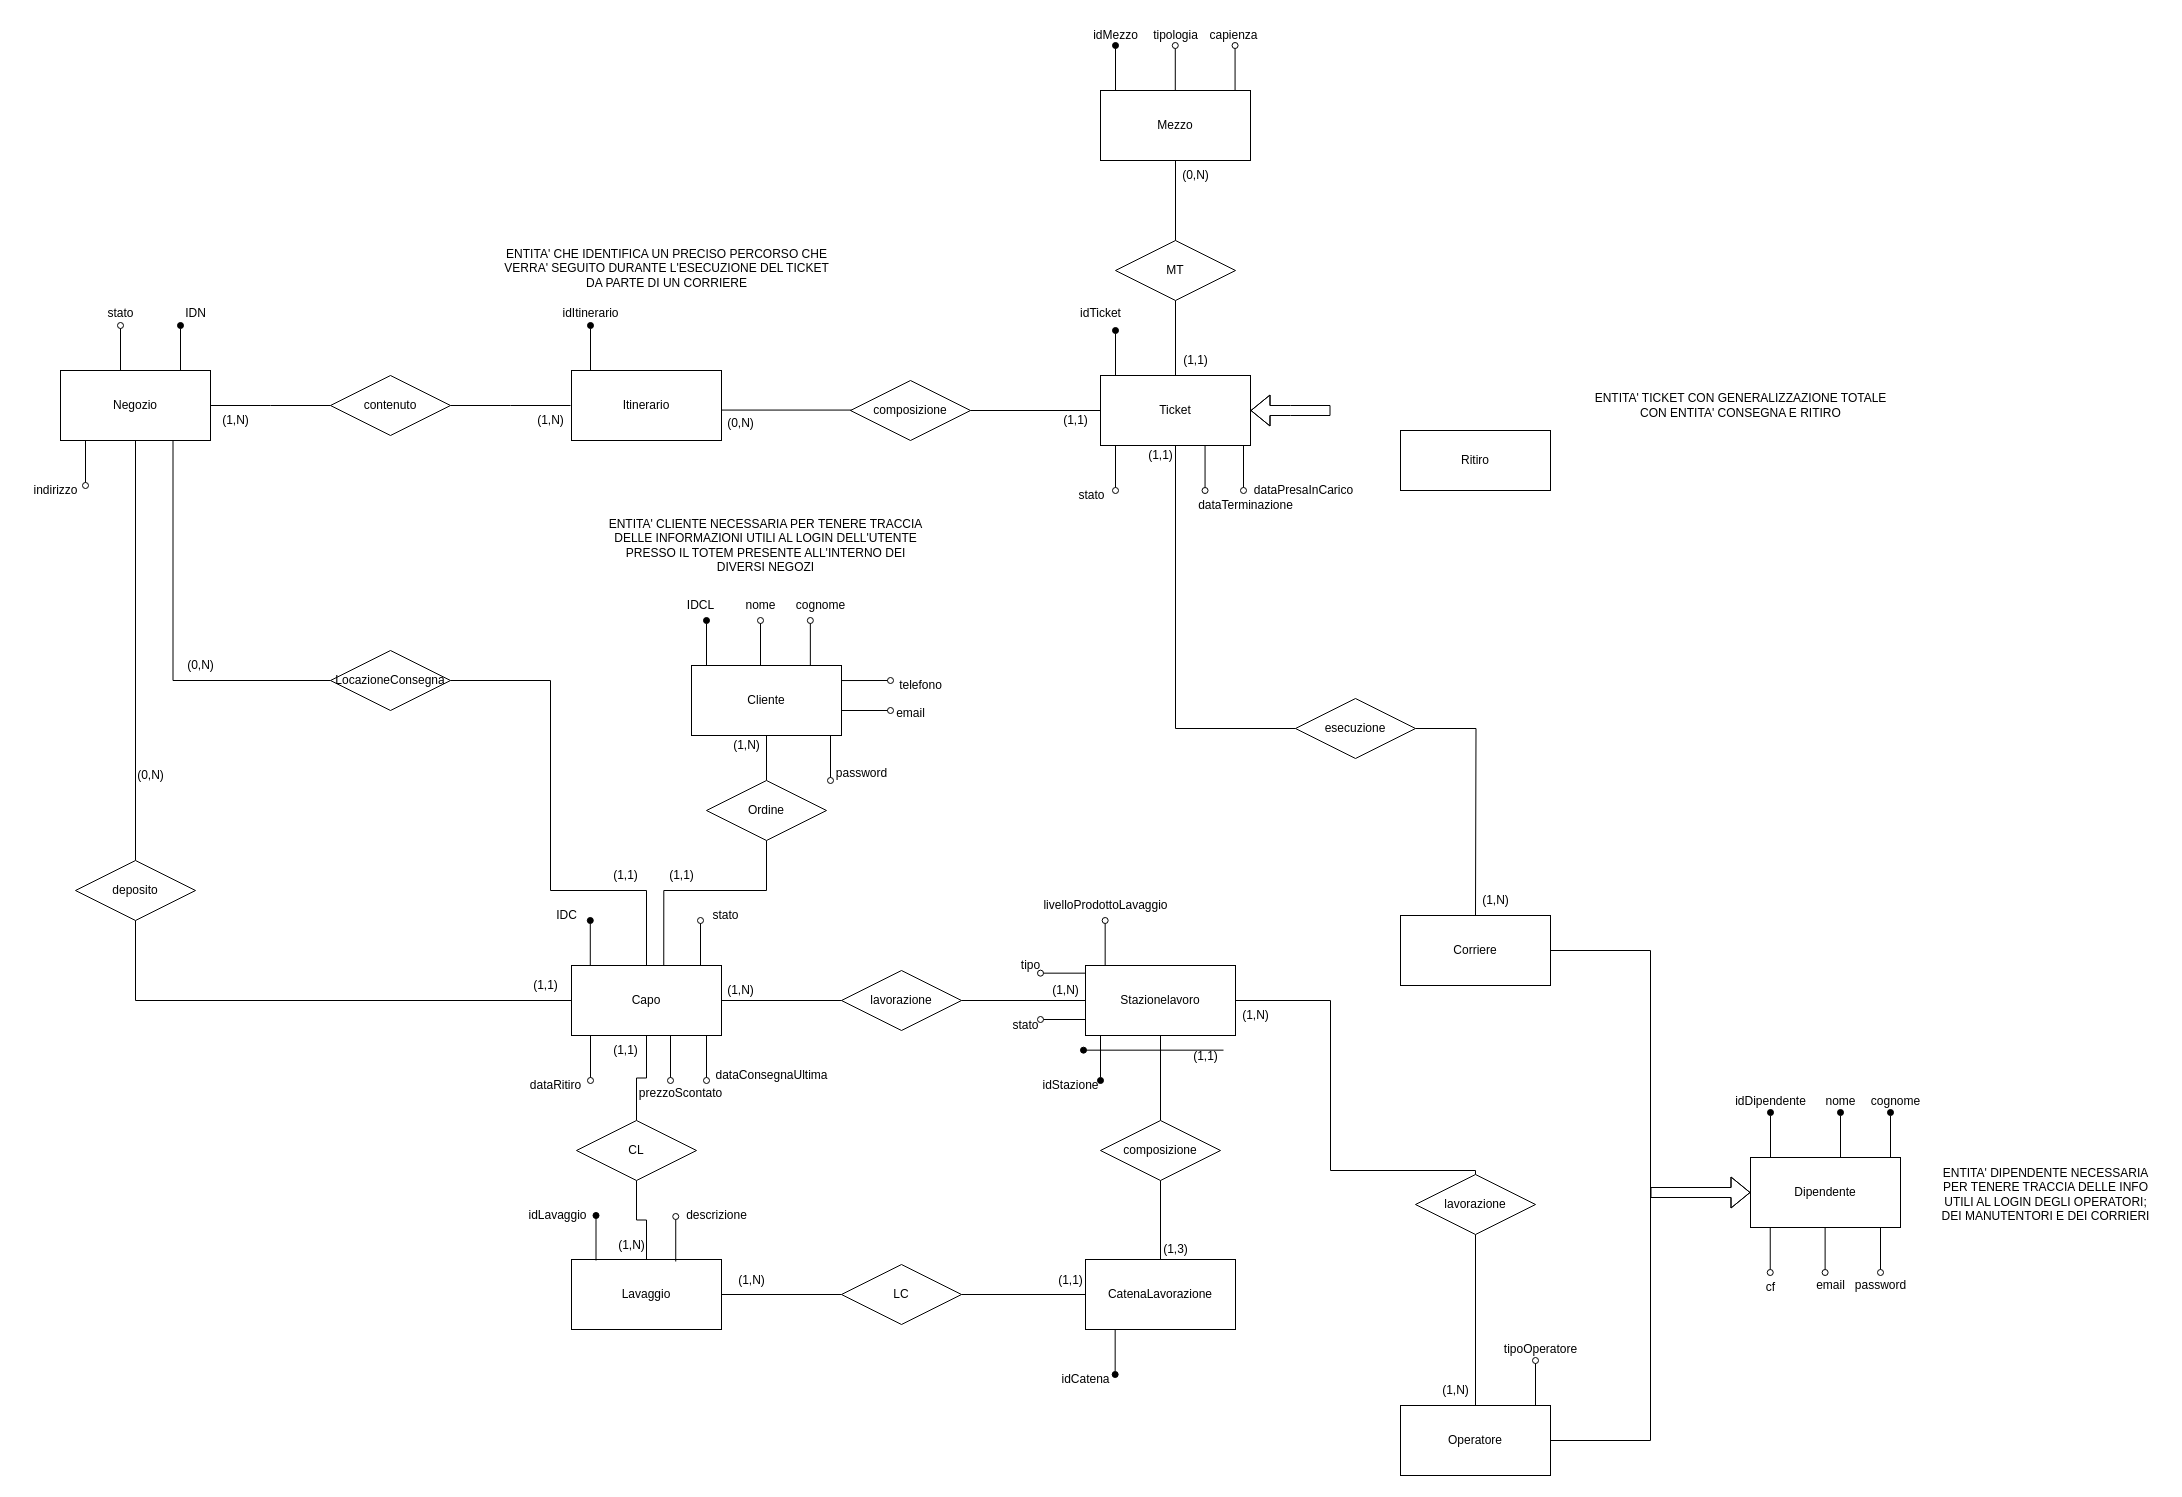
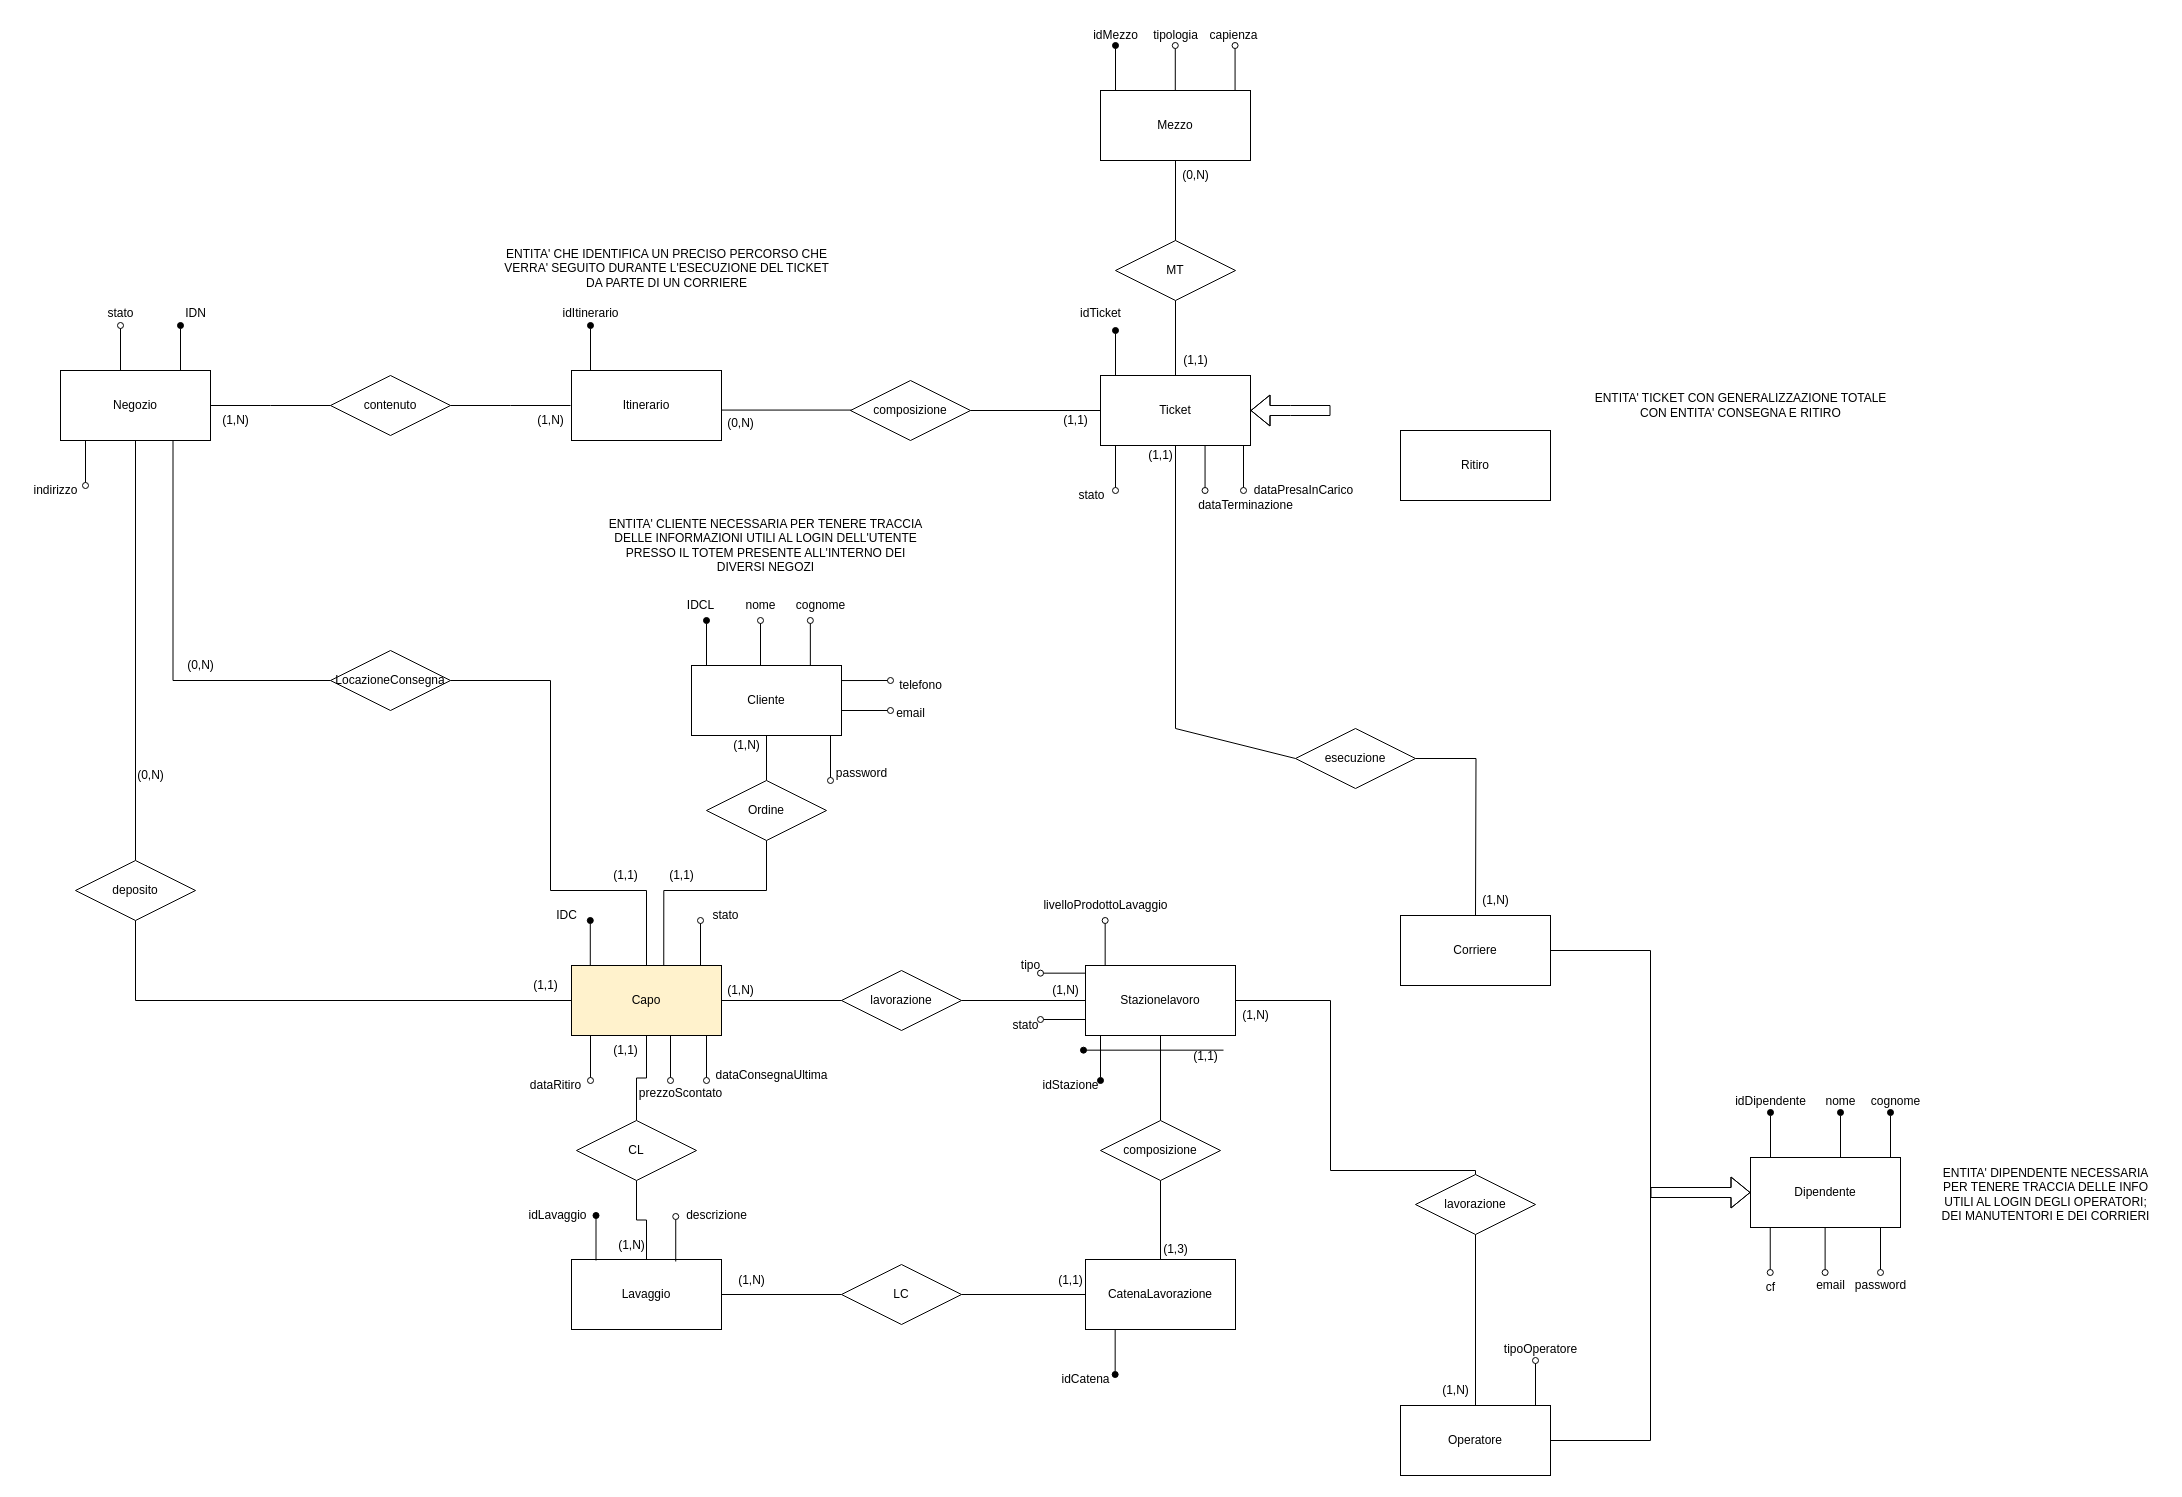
- <mxCell id="17" value="Ritiro" style="whiteSpace=wrap;html=1;align=center;" vertex="1" parent="1"><mxGeometry x="1400" y="430" width="150" height="60" as="geometry" /></mxCell>
+ <mxCell id="17" value="Ritiro" style="whiteSpace=wrap;html=1;align=center;" vertex="1" parent="1"><mxGeometry x="1400" y="430" width="150" height="70" as="geometry" /></mxCell>
- <mxCell id="42" value="esecuzione" style="shape=rhombus;perimeter=rhombusPerimeter;whiteSpace=wrap;html=1;align=center;" vertex="1" parent="1"><mxGeometry x="1295" y="698" width="120" height="60" as="geometry" /></mxCell>
+ <mxCell id="42" value="esecuzione" style="shape=rhombus;perimeter=rhombusPerimeter;whiteSpace=wrap;html=1;align=center;" vertex="1" parent="1"><mxGeometry x="1295" y="728" width="120" height="60" as="geometry" /></mxCell>
- <mxCell id="4" value="Capo" style="whiteSpace=wrap;html=1;align=center;" vertex="1" parent="1"><mxGeometry x="571" y="965" width="150" height="70" as="geometry" /></mxCell>
+ <mxCell id="4" value="Capo" style="whiteSpace=wrap;html=1;align=center;fillColor=#fff2cc;" vertex="1" parent="1"><mxGeometry x="571" y="965" width="150" height="70" as="geometry" /></mxCell>
